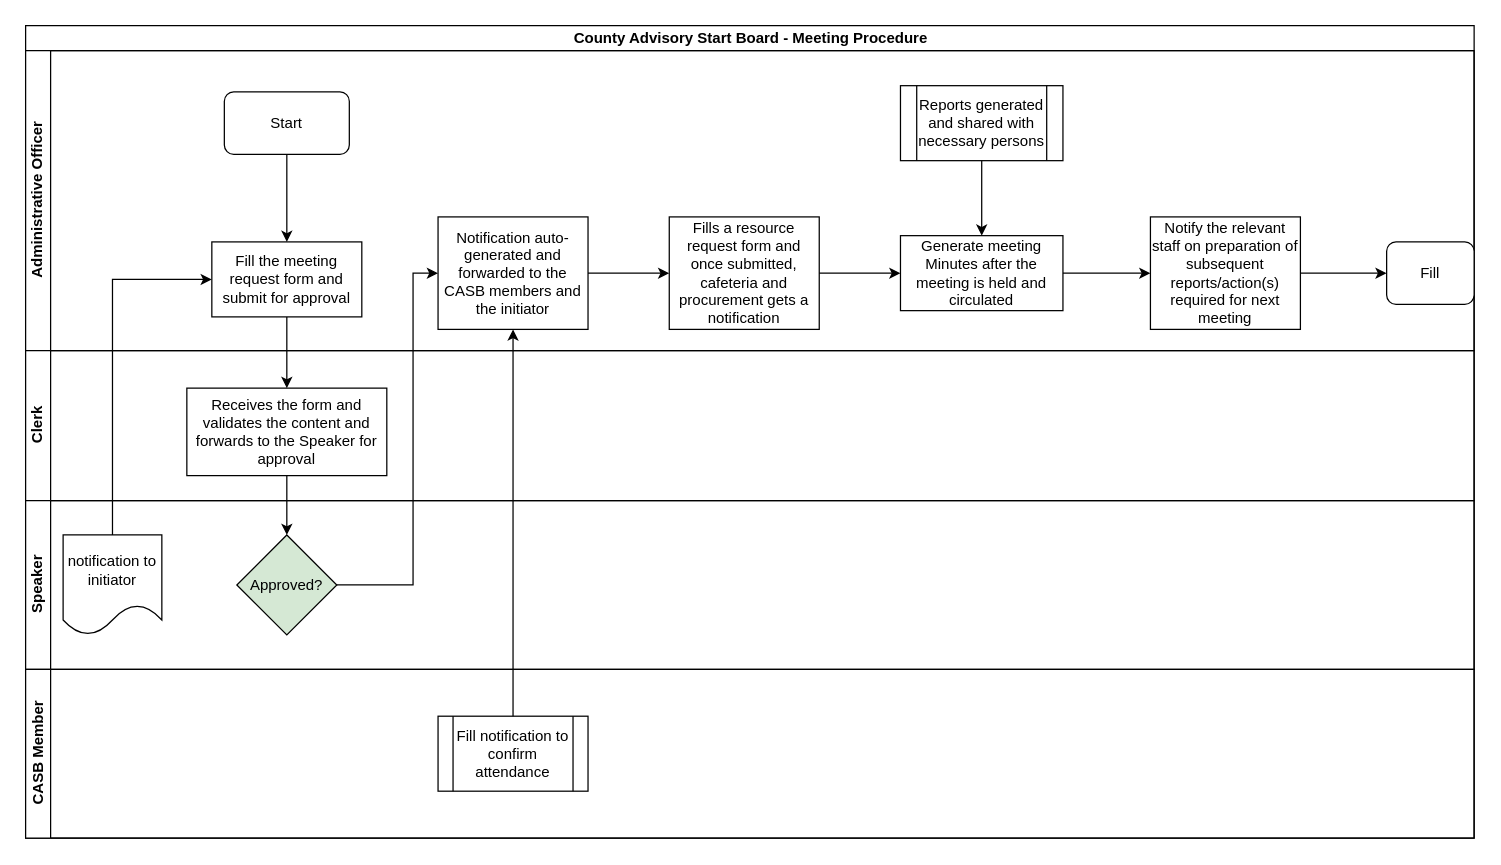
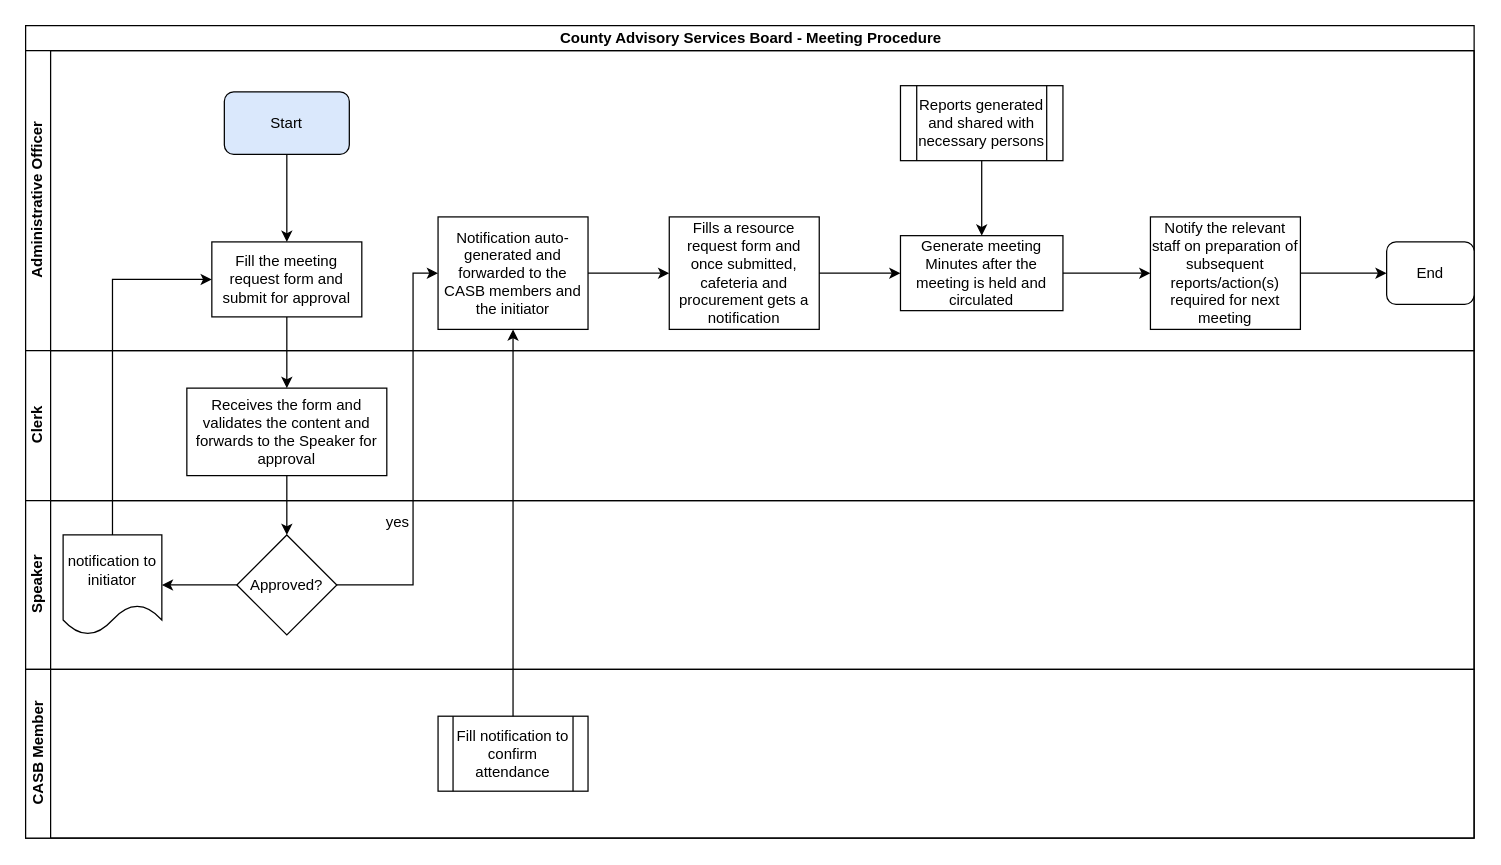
- <mxCell id="2" value="County Advisory Start Board - Meeting Procedure" style="swimlane;html=1;childLayout=stackLayout;resizeParent=1;resizeParentMax=0;horizontal=1;startSize=20;horizontalStack=0;" vertex="1" parent="1"><mxGeometry x="20" y="20" width="1159" height="650" as="geometry" /></mxCell>
+ <mxCell id="2" value="County Advisory Services Board - Meeting Procedure" style="swimlane;html=1;childLayout=stackLayout;resizeParent=1;resizeParentMax=0;horizontal=1;startSize=20;horizontalStack=0;" vertex="1" parent="1"><mxGeometry x="20" y="20" width="1159" height="650" as="geometry" /></mxCell>
- <mxCell id="4" value="Start" style="rounded=1;whiteSpace=wrap;html=1;" vertex="1" parent="3"><mxGeometry x="159" y="33" width="100" height="50" as="geometry" /></mxCell>
+ <mxCell id="4" value="Start" style="rounded=1;whiteSpace=wrap;html=1;fillColor=#dae8fc;" vertex="1" parent="3"><mxGeometry x="159" y="33" width="100" height="50" as="geometry" /></mxCell>
- <mxCell id="6" value="Fill" style="rounded=1;whiteSpace=wrap;html=1;" vertex="1" parent="3"><mxGeometry x="1089" y="153" width="70" height="50" as="geometry" /></mxCell>
+ <mxCell id="6" value="End" style="rounded=1;whiteSpace=wrap;html=1;" vertex="1" parent="3"><mxGeometry x="1089" y="153" width="70" height="50" as="geometry" /></mxCell>
+ <mxCell id="18" value="yes" style="text;html=1;strokeColor=none;fillColor=none;align=center;verticalAlign=middle;whiteSpace=wrap;rounded=0;" vertex="1" parent="17"><mxGeometry x="278" y="7.5" width="40" height="20" as="geometry" /></mxCell>
+ <mxCell id="28" value="" style="edgeStyle=orthogonalEdgeStyle;rounded=0;orthogonalLoop=1;jettySize=auto;html=1;" edge="1" parent="1" source="19" target="27"><mxGeometry relative="1" as="geometry" /></mxCell>
- <mxCell id="19" value="Approved?" style="rhombus;whiteSpace=wrap;html=1;rounded=0;fillColor=#d5e8d4;" vertex="1" parent="17"><mxGeometry x="169" y="27.5" width="80" height="80" as="geometry" /></mxCell>
+ <mxCell id="19" value="Approved?" style="rhombus;whiteSpace=wrap;html=1;rounded=0;" vertex="1" parent="17"><mxGeometry x="169" y="27.5" width="80" height="80" as="geometry" /></mxCell>
